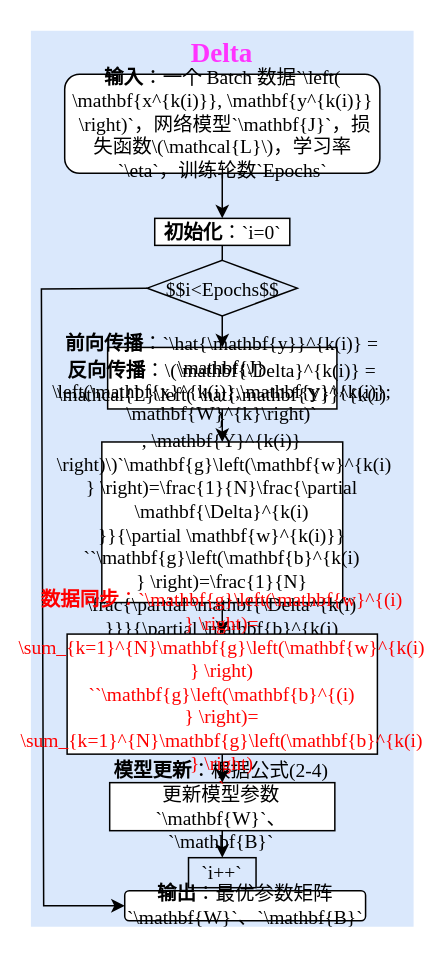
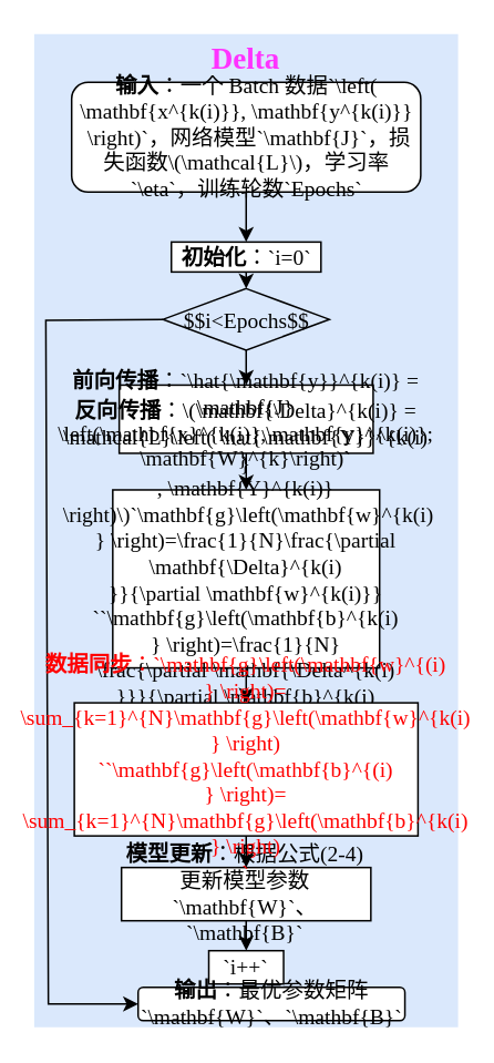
- <mxCell id="12" value="" style="edgeStyle=orthogonalEdgeStyle;rounded=0;orthogonalLoop=1;jettySize=auto;html=1;exitX=0.5;exitY=1;exitDx=0;exitDy=0;entryX=0.5;entryY=0;entryDx=0;entryDy=0;fontFamily=宋体;fontSize=13;endArrow=none;" edge="1" parent="2" source="8" target="6"><mxGeometry relative="1" as="geometry"><mxPoint x="137.51" y="73" as="sourcePoint" /><mxPoint x="137.51" y="103" as="targetPoint" /></mxGeometry></mxCell>
+ <mxCell id="12" value="" style="edgeStyle=orthogonalEdgeStyle;rounded=0;orthogonalLoop=1;jettySize=auto;html=1;exitX=0.5;exitY=1;exitDx=0;exitDy=0;entryX=0.5;entryY=0;entryDx=0;entryDy=0;fontFamily=宋体;fontSize=13;" edge="1" parent="2" source="8" target="6"><mxGeometry relative="1" as="geometry"><mxPoint x="137.51" y="73" as="sourcePoint" /><mxPoint x="137.51" y="103" as="targetPoint" /></mxGeometry></mxCell>
- <mxCell id="11" value="`i++`" style="rounded=0;whiteSpace=wrap;html=1;fontFamily=宋体;fontSize=13;container=0;fillColor=#dae8fc;" vertex="1" parent="2"><mxGeometry x="105.02" y="551" width="45" height="20" as="geometry" /></mxCell>
+ <mxCell id="11" value="`i++`" style="rounded=0;whiteSpace=wrap;html=1;fontFamily=宋体;fontSize=13;container=0;" vertex="1" parent="2"><mxGeometry x="105.02" y="551" width="45" height="20" as="geometry" /></mxCell>
